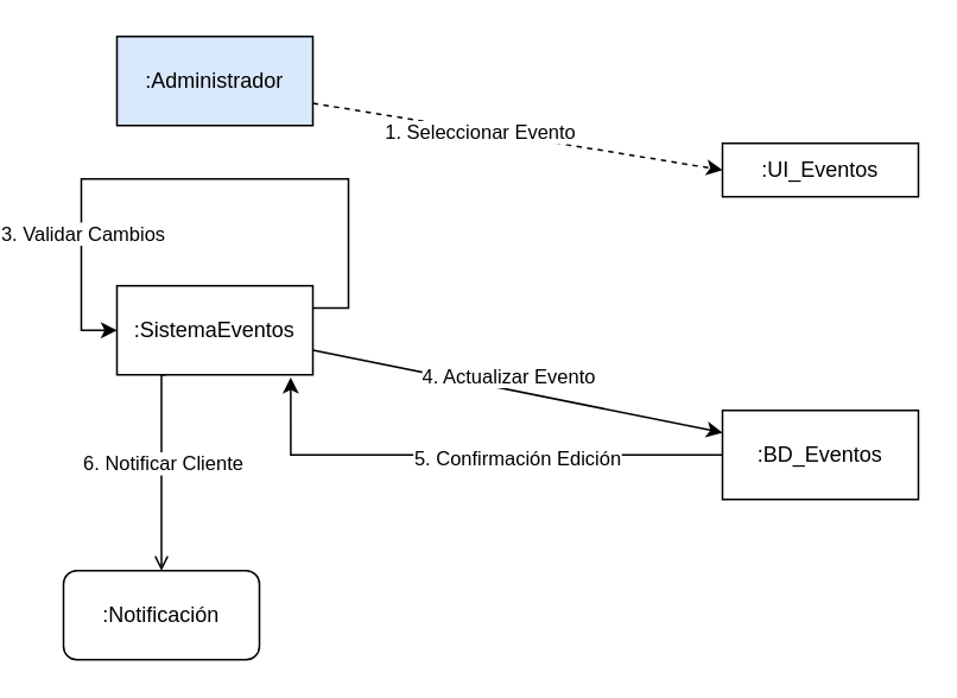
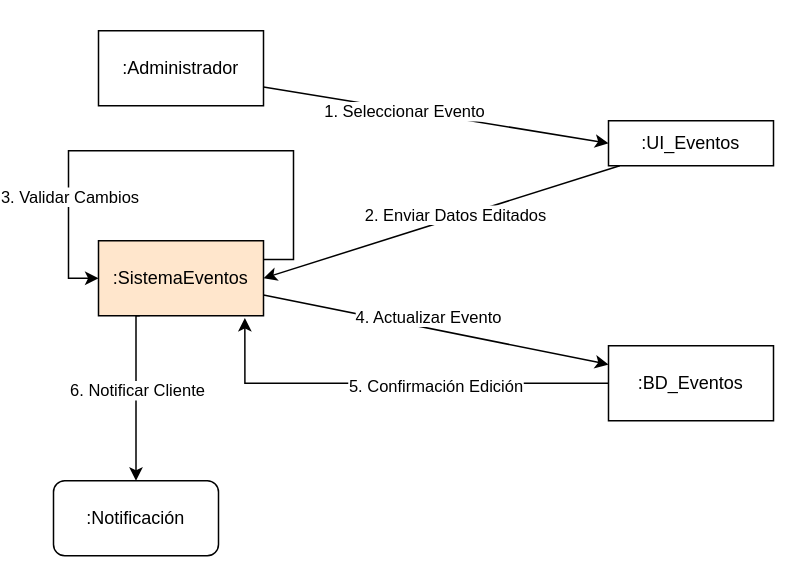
- <mxCell id="5" value=":Administrador" style="html=1;whiteSpace=wrap;fillColor=#dae8fc;" vertex="1" parent="1"><mxGeometry x="50" y="20" width="110" height="50" as="geometry" /></mxCell>
+ <mxCell id="5" value=":Administrador" style="html=1;whiteSpace=wrap;" vertex="1" parent="1"><mxGeometry x="50" y="20" width="110" height="50" as="geometry" /></mxCell>
- <mxCell id="2" style="rounded=0;orthogonalLoop=1;jettySize=auto;html=1;entryX=0;entryY=0.5;entryDx=0;entryDy=0;exitX=1;exitY=0.75;exitDx=0;exitDy=0;dashed=1;" edge="1" parent="1" source="5" target="8"><mxGeometry relative="1" as="geometry" /></mxCell>
+ <mxCell id="2" style="rounded=0;orthogonalLoop=1;jettySize=auto;html=1;entryX=0;entryY=0.5;entryDx=0;entryDy=0;exitX=1;exitY=0.75;exitDx=0;exitDy=0;" edge="1" parent="1" source="5" target="8"><mxGeometry relative="1" as="geometry" /></mxCell>
+ <mxCell id="6" style="rounded=0;orthogonalLoop=1;jettySize=auto;html=1;entryX=1;entryY=0.5;entryDx=0;entryDy=0;" edge="1" parent="1" source="8" target="13"><mxGeometry relative="1" as="geometry" /></mxCell>
+ <mxCell id="7" value="2. Enviar Datos Editados" style="edgeLabel;html=1;align=center;verticalAlign=middle;resizable=0;points=[];" vertex="1" connectable="0" parent="6"><mxGeometry x="-0.074" y="-2" relative="1" as="geometry"><mxPoint as="offset" /></mxGeometry></mxCell>
- <mxCell id="13" value=":SistemaEventos" style="html=1;whiteSpace=wrap;" vertex="1" parent="1"><mxGeometry x="50" y="160" width="110" height="50" as="geometry" /></mxCell>
+ <mxCell id="13" value=":SistemaEventos" style="html=1;whiteSpace=wrap;fillColor=#ffe6cc;" vertex="1" parent="1"><mxGeometry x="50" y="160" width="110" height="50" as="geometry" /></mxCell>
- <mxCell id="11" style="edgeStyle=orthogonalEdgeStyle;rounded=0;orthogonalLoop=1;jettySize=auto;html=1;entryX=0.5;entryY=0;entryDx=0;entryDy=0;exitX=0.25;exitY=1;exitDx=0;exitDy=0;endArrow=open;" edge="1" parent="1" source="13" target="17"><mxGeometry relative="1" as="geometry"><Array as="points"><mxPoint x="75" y="210" /></Array></mxGeometry></mxCell>
+ <mxCell id="11" style="edgeStyle=orthogonalEdgeStyle;rounded=0;orthogonalLoop=1;jettySize=auto;html=1;entryX=0.5;entryY=0;entryDx=0;entryDy=0;exitX=0.25;exitY=1;exitDx=0;exitDy=0;" edge="1" parent="1" source="13" target="17"><mxGeometry relative="1" as="geometry"><Array as="points"><mxPoint x="75" y="210" /></Array></mxGeometry></mxCell>
